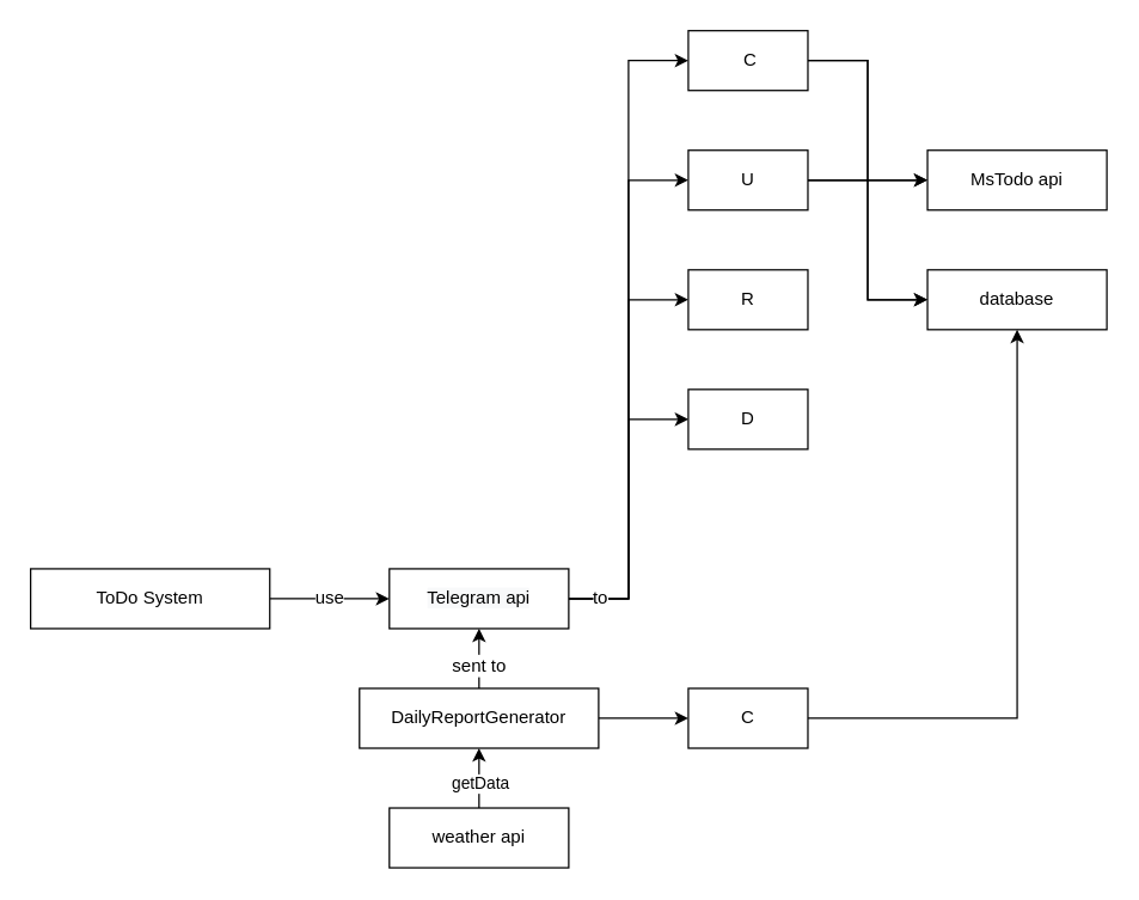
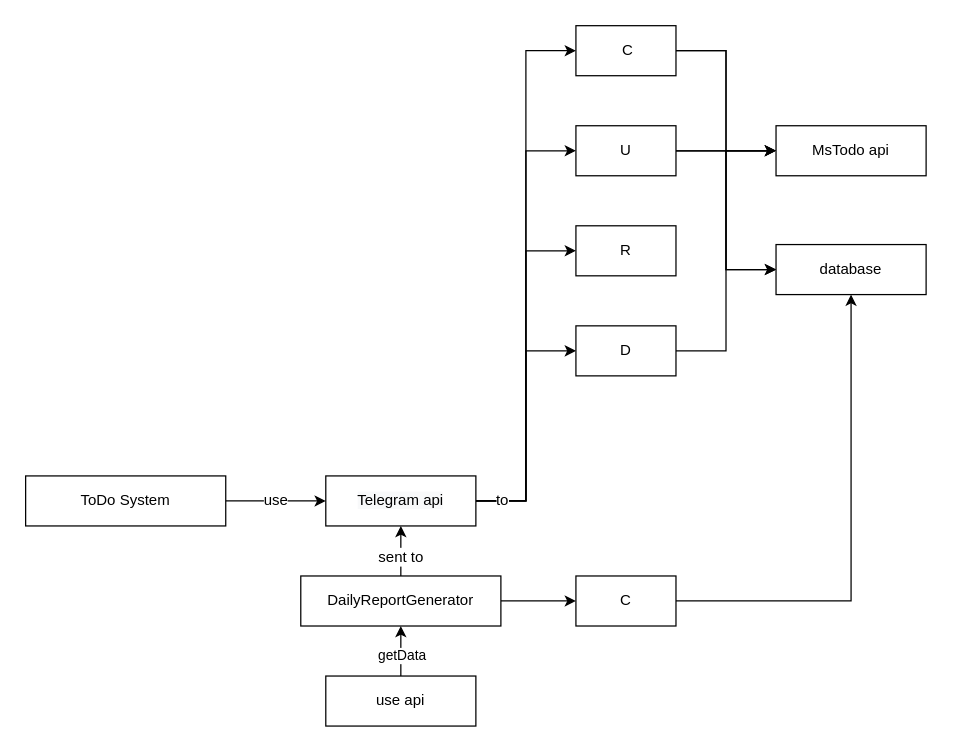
- <mxCell id="25" value="database" style="rounded=0;whiteSpace=wrap;html=1;" vertex="1" parent="1"><mxGeometry x="620" y="180" width="120" height="40" as="geometry" /></mxCell>
+ <mxCell id="25" value="database" style="rounded=0;whiteSpace=wrap;html=1;" vertex="1" parent="1"><mxGeometry x="620" y="195" width="120" height="40" as="geometry" /></mxCell>
+ <mxCell id="23" style="edgeStyle=orthogonalEdgeStyle;rounded=0;orthogonalLoop=1;jettySize=auto;html=1;exitX=1;exitY=0.5;exitDx=0;exitDy=0;entryX=0;entryY=0.5;entryDx=0;entryDy=0;" edge="1" parent="1" source="24" target="18"><mxGeometry relative="1" as="geometry" /></mxCell>
- <mxCell id="12" value="weather&amp;nbsp;api" style="rounded=0;whiteSpace=wrap;html=1;" vertex="1" parent="1"><mxGeometry x="260" y="540" width="120" height="40" as="geometry" /></mxCell>
+ <mxCell id="12" value="use&amp;nbsp;api" style="rounded=0;whiteSpace=wrap;html=1;" vertex="1" parent="1"><mxGeometry x="260" y="540" width="120" height="40" as="geometry" /></mxCell>
